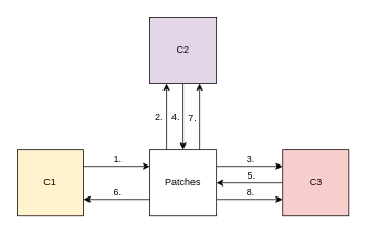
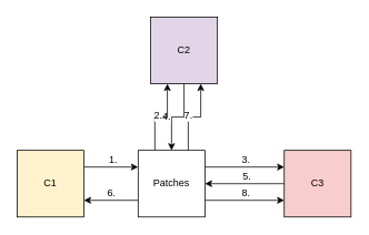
- <mxCell id="21" value="Patches" style="whiteSpace=wrap;html=1;aspect=fixed;" vertex="1" parent="1"><mxGeometry x="180" y="180" width="80" height="80" as="geometry" /></mxCell>
+ <mxCell id="21" value="Patches" style="whiteSpace=wrap;html=1;aspect=fixed;" vertex="1" parent="1"><mxGeometry x="165" y="180" width="80" height="80" as="geometry" /></mxCell>
